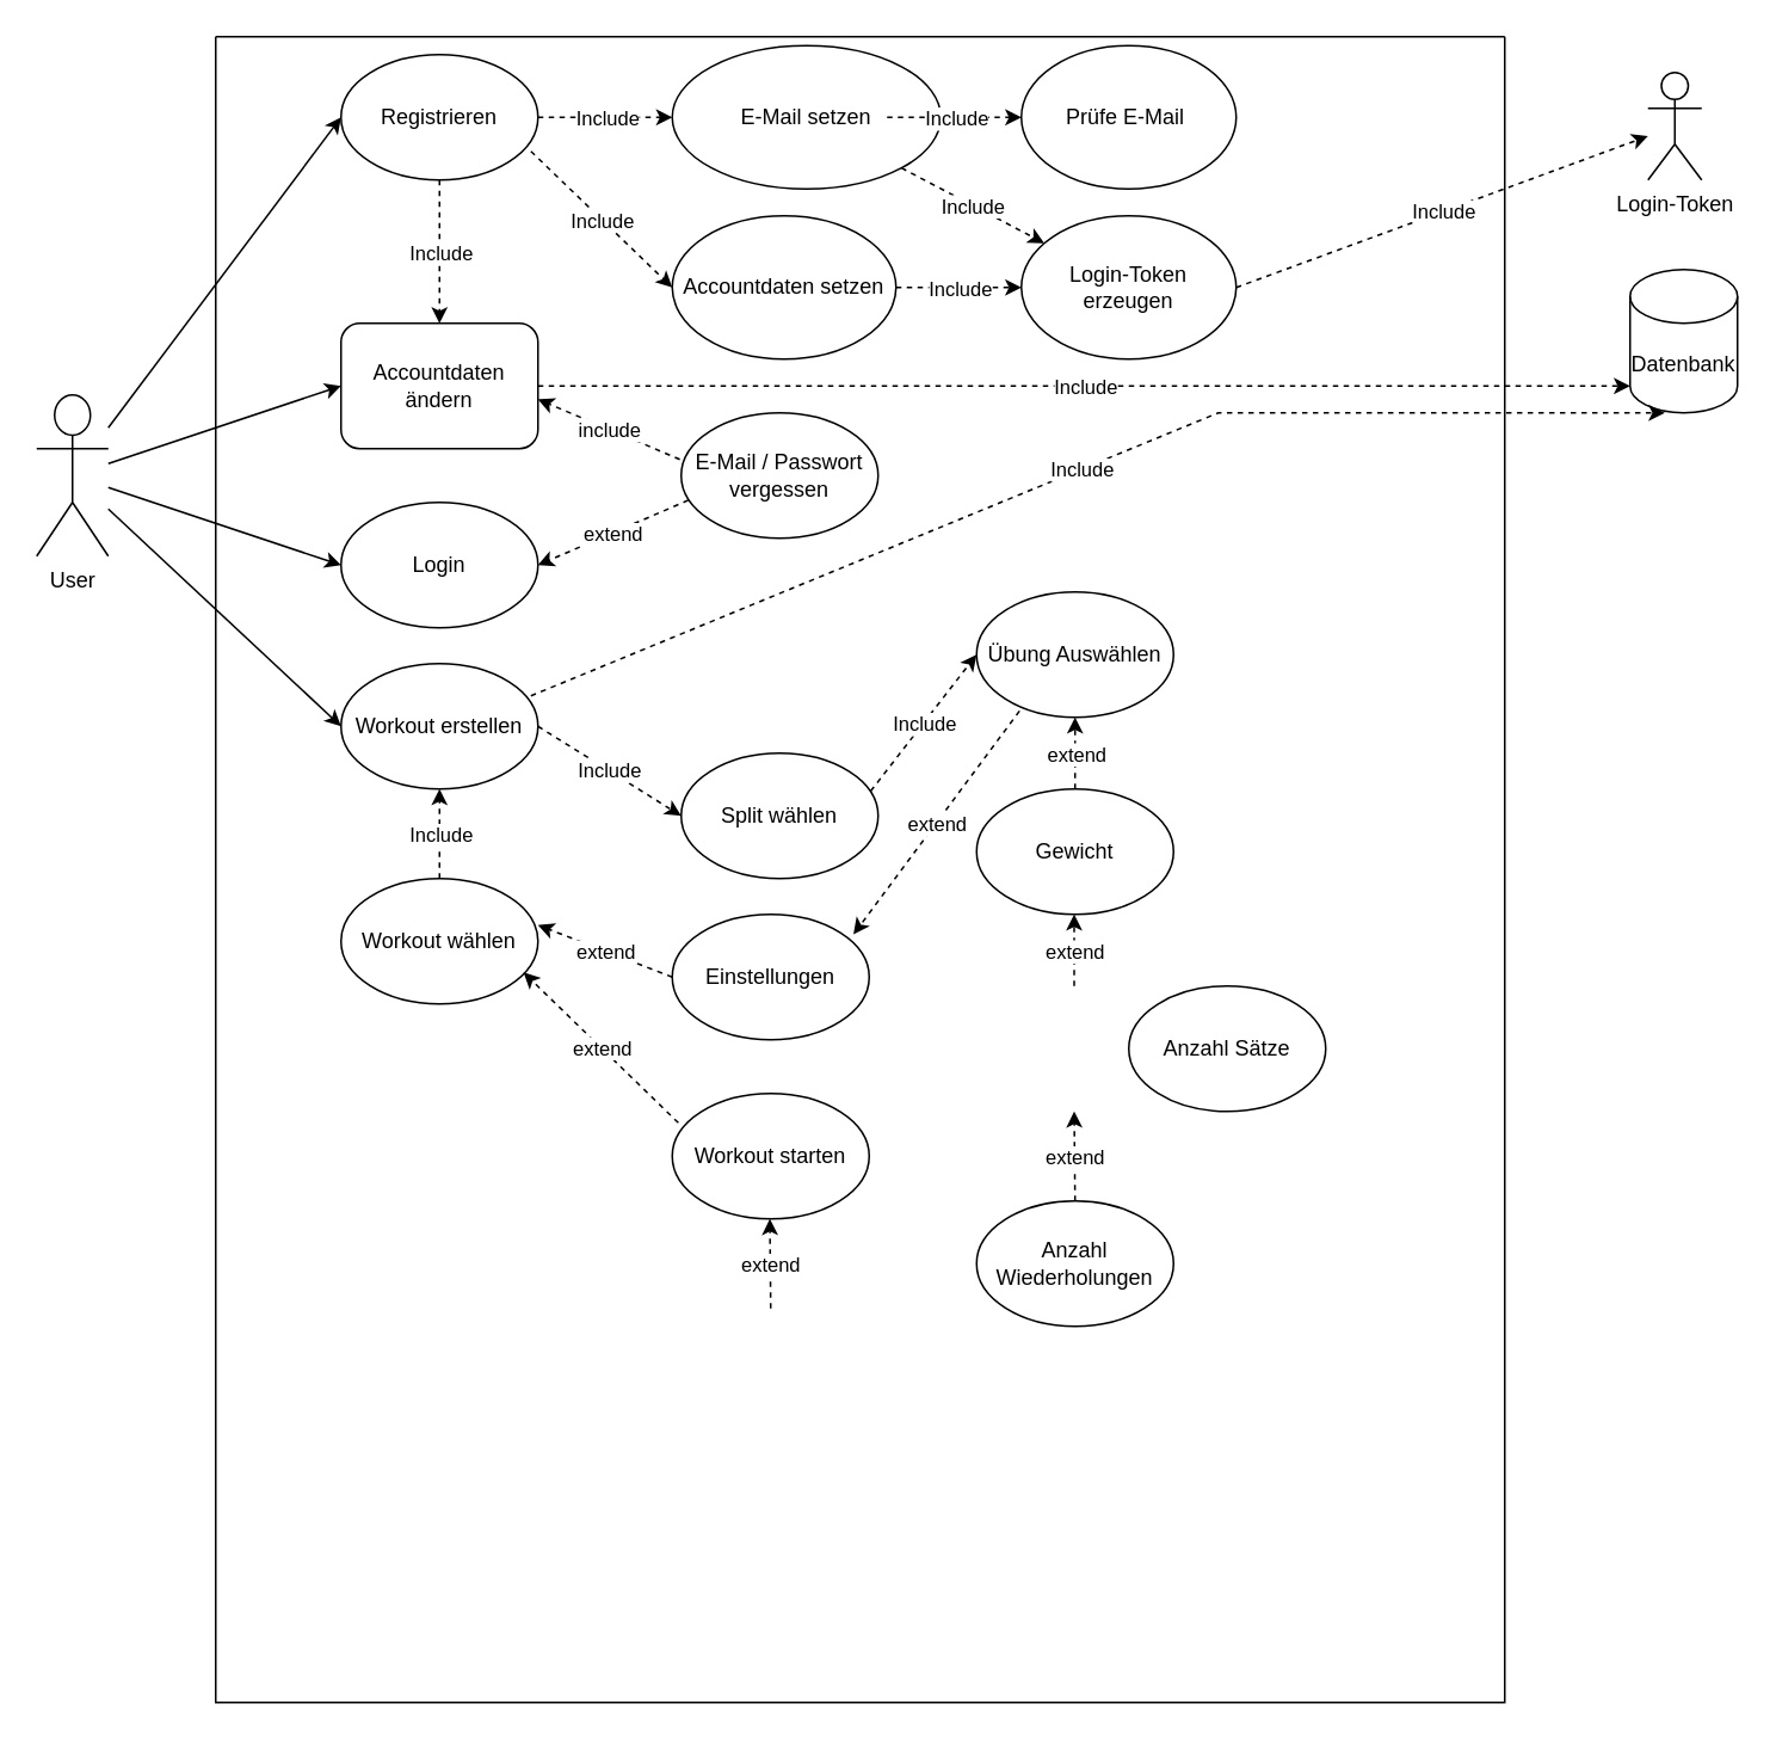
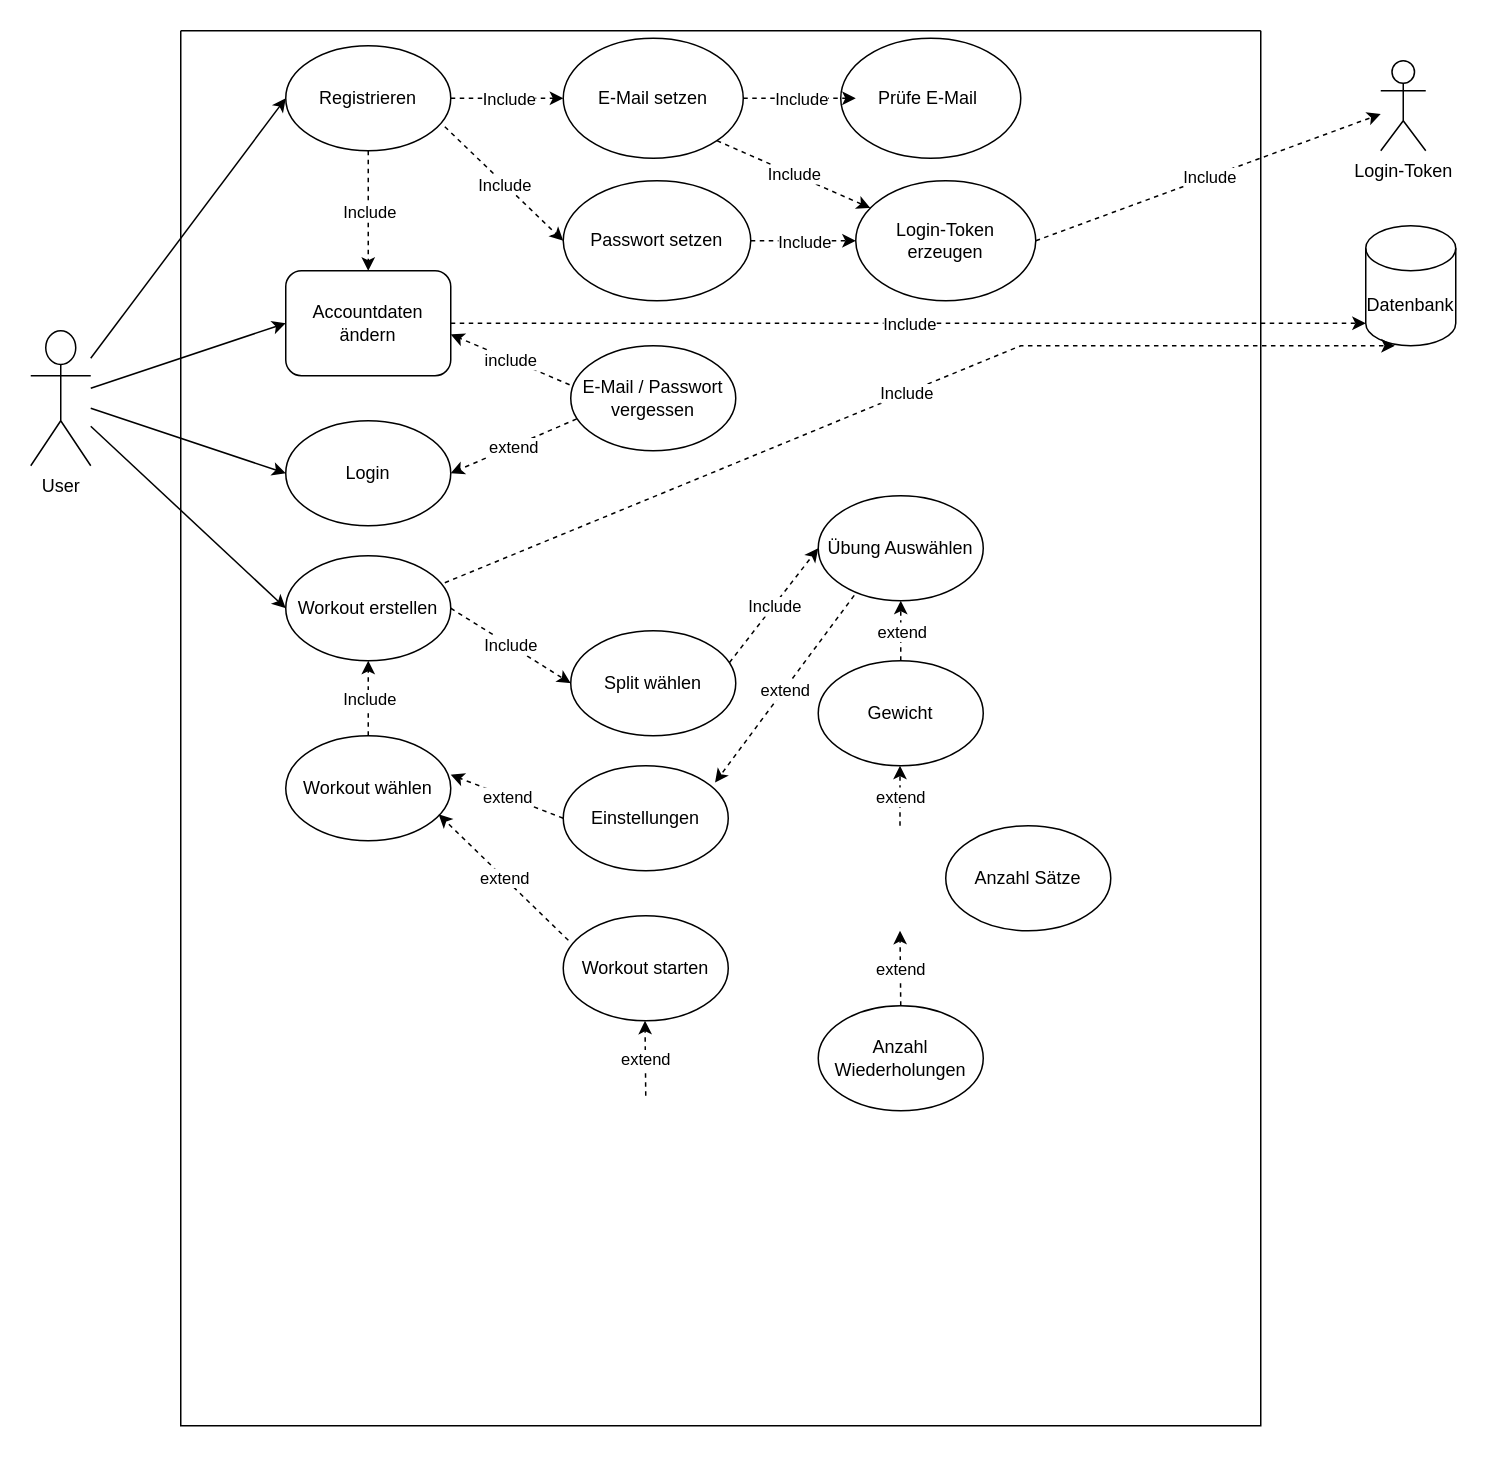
- <mxCell id="8" value="E-Mail setzen" style="ellipse;whiteSpace=wrap;html=1;" parent="2" vertex="1"><mxGeometry x="255" y="5" width="150" height="80" as="geometry" /></mxCell>
+ <mxCell id="8" value="E-Mail setzen" style="ellipse;whiteSpace=wrap;html=1;" parent="2" vertex="1"><mxGeometry x="255" y="5" width="120" height="80" as="geometry" /></mxCell>
- <mxCell id="16" value="Prüfe E-Mail&amp;nbsp;" style="ellipse;whiteSpace=wrap;html=1;" parent="2" vertex="1"><mxGeometry x="450" y="5" width="120" height="80" as="geometry" /></mxCell>
+ <mxCell id="16" value="Prüfe E-Mail&amp;nbsp;" style="ellipse;whiteSpace=wrap;html=1;" parent="2" vertex="1"><mxGeometry x="440" y="5" width="120" height="80" as="geometry" /></mxCell>
- <mxCell id="19" value="Accountdaten setzen" style="ellipse;whiteSpace=wrap;html=1;" parent="2" vertex="1"><mxGeometry x="255" y="100" width="125" height="80" as="geometry" /></mxCell>
+ <mxCell id="19" value="Passwort setzen" style="ellipse;whiteSpace=wrap;html=1;" parent="2" vertex="1"><mxGeometry x="255" y="100" width="125" height="80" as="geometry" /></mxCell>
